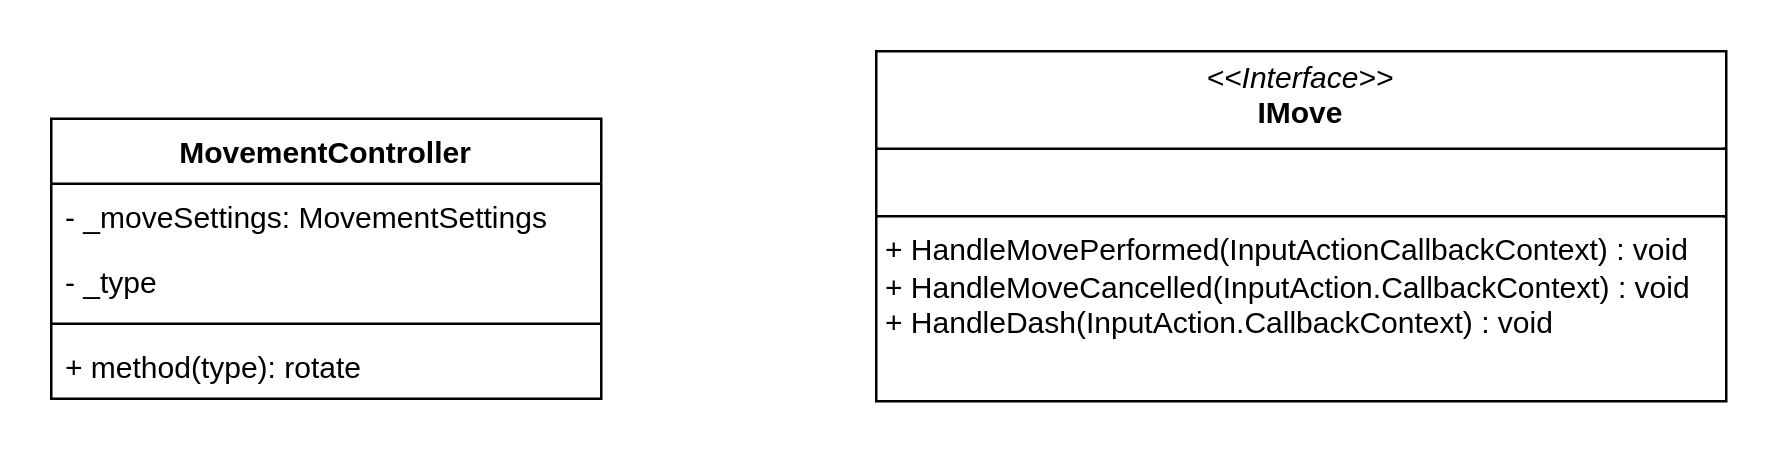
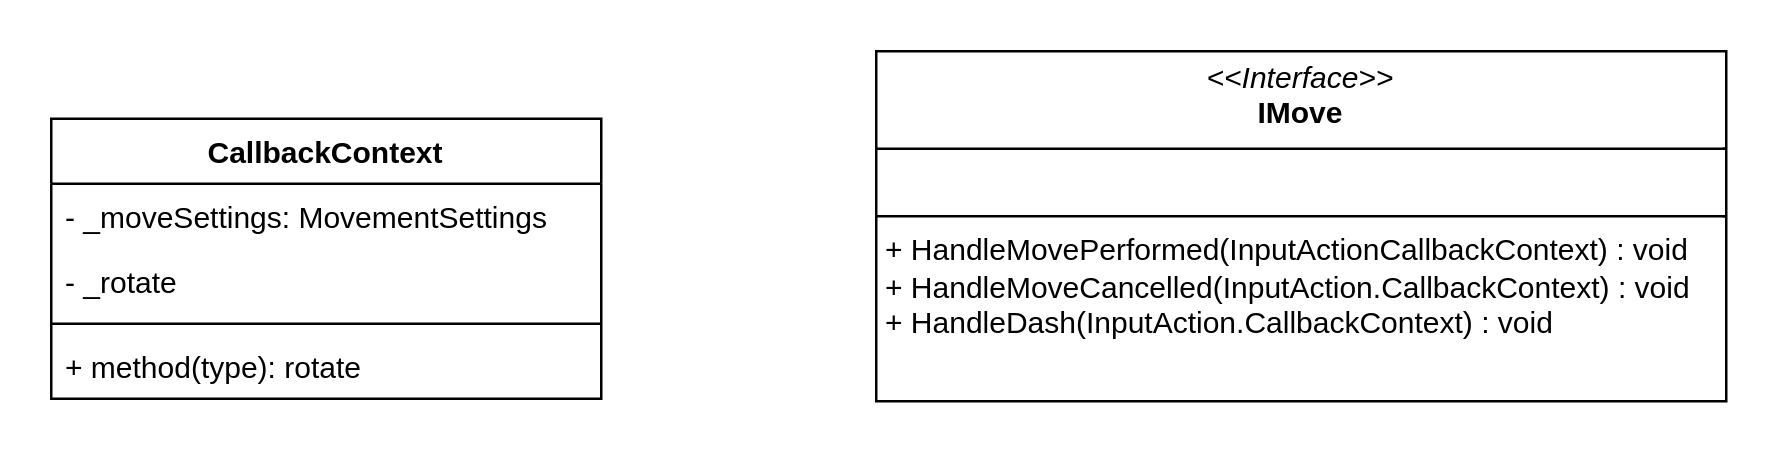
- <mxCell id="2" value="MovementController" style="swimlane;fontStyle=1;align=center;verticalAlign=top;childLayout=stackLayout;horizontal=1;startSize=26;horizontalStack=0;resizeParent=1;resizeParentMax=0;resizeLast=0;collapsible=1;marginBottom=0;whiteSpace=wrap;html=1;" vertex="1" parent="1"><mxGeometry x="20" y="47" width="220" height="112" as="geometry" /></mxCell>
+ <mxCell id="2" value="CallbackContext" style="swimlane;fontStyle=1;align=center;verticalAlign=top;childLayout=stackLayout;horizontal=1;startSize=26;horizontalStack=0;resizeParent=1;resizeParentMax=0;resizeLast=0;collapsible=1;marginBottom=0;whiteSpace=wrap;html=1;" vertex="1" parent="1"><mxGeometry x="20" y="47" width="220" height="112" as="geometry" /></mxCell>
- <mxCell id="4" value="- _type" style="text;strokeColor=none;fillColor=none;align=left;verticalAlign=top;spacingLeft=4;spacingRight=4;overflow=hidden;rotatable=0;points=[[0,0.5],[1,0.5]];portConstraint=eastwest;whiteSpace=wrap;html=1;" vertex="1" parent="2"><mxGeometry y="52" width="220" height="26" as="geometry" /></mxCell>
+ <mxCell id="4" value="- _rotate" style="text;strokeColor=none;fillColor=none;align=left;verticalAlign=top;spacingLeft=4;spacingRight=4;overflow=hidden;rotatable=0;points=[[0,0.5],[1,0.5]];portConstraint=eastwest;whiteSpace=wrap;html=1;" vertex="1" parent="2"><mxGeometry y="52" width="220" height="26" as="geometry" /></mxCell>
